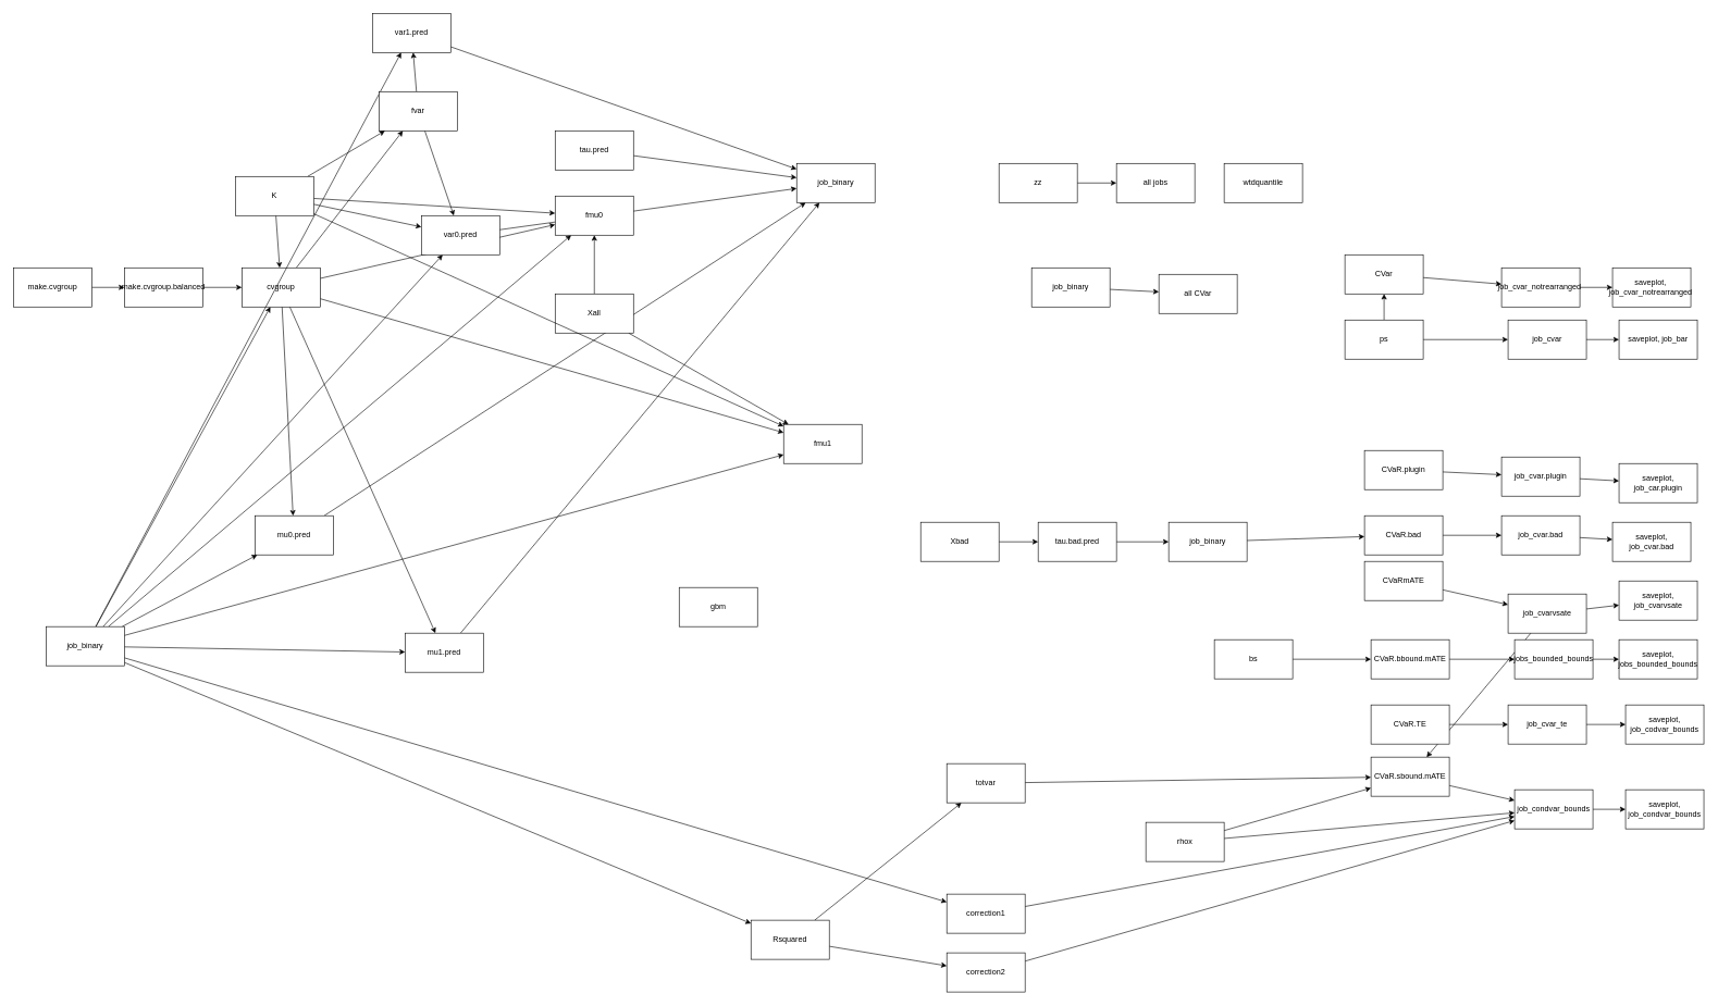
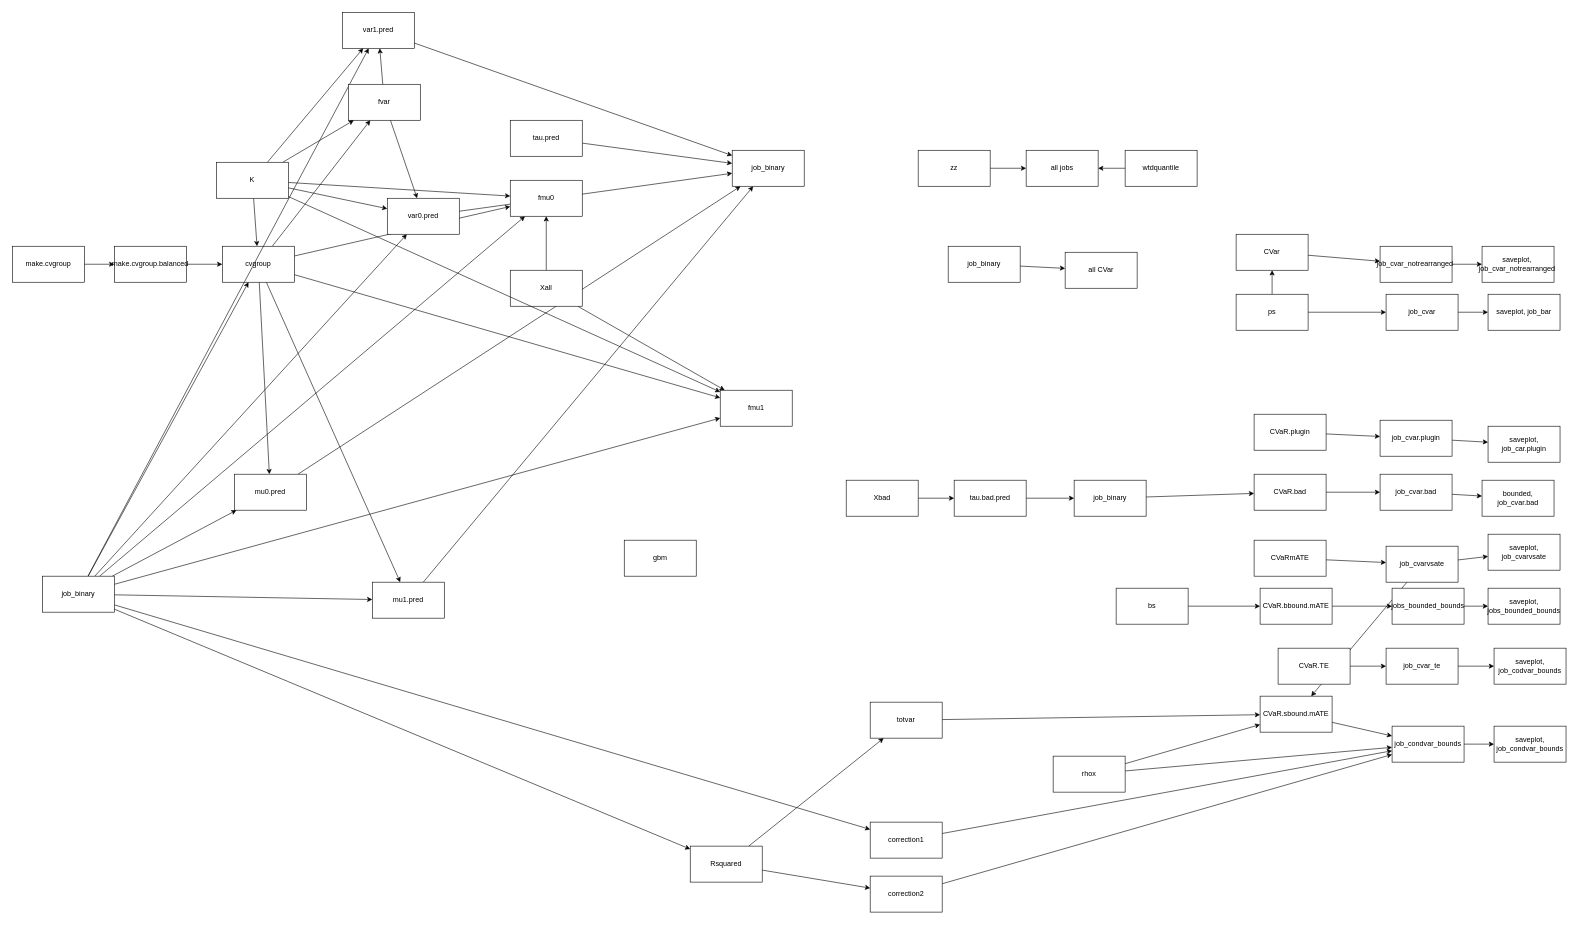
+ <mxCell id="107" style="edgeStyle=none;html=1;" edge="1" parent="1" source="108" target="32"><mxGeometry relative="1" as="geometry" /></mxCell>
+ <mxCell id="112" style="edgeStyle=none;html=1;" edge="1" parent="1" source="113" target="111"><mxGeometry relative="1" as="geometry" /></mxCell>
- <mxCell id="72" value="saveplot, job_cvar.bad" style="whiteSpace=wrap;html=1;" vertex="1" parent="1"><mxGeometry x="2470" y="800" width="120" height="60" as="geometry" /></mxCell>
+ <mxCell id="72" value="bounded, job_cvar.bad" style="whiteSpace=wrap;html=1;" vertex="1" parent="1"><mxGeometry x="2470" y="800" width="120" height="60" as="geometry" /></mxCell>
- <mxCell id="74" value="CVaRmATE" style="whiteSpace=wrap;html=1;" vertex="1" parent="1"><mxGeometry x="2090" y="860" width="120" height="60" as="geometry" /></mxCell>
+ <mxCell id="74" value="CVaRmATE" style="whiteSpace=wrap;html=1;" vertex="1" parent="1"><mxGeometry x="2090" y="900" width="120" height="60" as="geometry" /></mxCell>
- <mxCell id="94" value="CVaR.TE" style="whiteSpace=wrap;html=1;" vertex="1" parent="1"><mxGeometry x="2100" y="1080" width="120" height="60" as="geometry" /></mxCell>
+ <mxCell id="94" value="CVaR.TE" style="whiteSpace=wrap;html=1;" vertex="1" parent="1"><mxGeometry x="2130" y="1080" width="120" height="60" as="geometry" /></mxCell>
